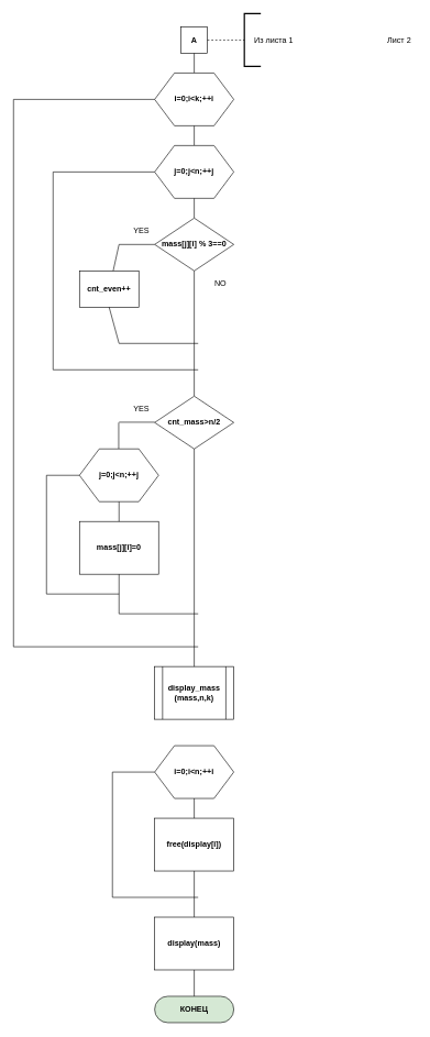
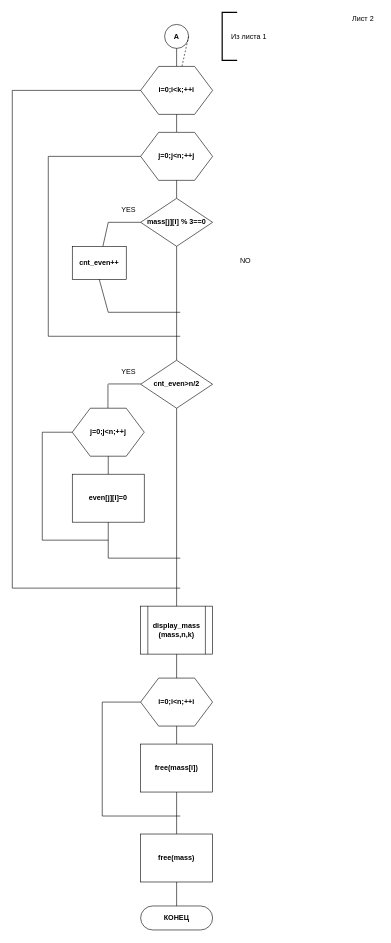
- <mxCell id="4" value="&lt;b&gt;A&lt;/b&gt;" style="whiteSpace=wrap;html=1;aspect=fixed;rounded=0;" vertex="1" parent="1"><mxGeometry x="274" y="40" width="40" height="40" as="geometry" /></mxCell>
+ <mxCell id="4" value="&lt;b&gt;A&lt;/b&gt;" style="ellipse;whiteSpace=wrap;html=1;aspect=fixed;" vertex="1" parent="1"><mxGeometry x="274" y="40" width="40" height="40" as="geometry" /></mxCell>
- <mxCell id="5" value="" style="endArrow=none;dashed=1;html=1;exitX=1;exitY=0.5;exitDx=0;exitDy=0;" edge="1" parent="1" source="4" target="6"><mxGeometry width="50" height="50" relative="1" as="geometry"><mxPoint x="396" y="-70" as="sourcePoint" /><mxPoint x="366" y="60" as="targetPoint" /></mxGeometry></mxCell>
+ <mxCell id="5" value="" style="endArrow=none;dashed=1;html=1;exitX=1;exitY=0.5;exitDx=0;exitDy=0;" edge="1" parent="1" source="4" target="9"><mxGeometry width="50" height="50" relative="1" as="geometry"><mxPoint x="396" y="-70" as="sourcePoint" /><mxPoint x="366" y="60" as="targetPoint" /></mxGeometry></mxCell>
- <mxCell id="7" value="Лист 2" style="text;html=1;strokeColor=none;fillColor=none;align=center;verticalAlign=middle;whiteSpace=wrap;rounded=0;" vertex="1" parent="1"><mxGeometry x="580" y="50" width="50" height="20" as="geometry" /></mxCell>
+ <mxCell id="7" value="Лист 2" style="text;html=1;strokeColor=none;fillColor=none;align=center;verticalAlign=middle;whiteSpace=wrap;rounded=0;" vertex="1" parent="1"><mxGeometry x="580" y="20" width="50" height="20" as="geometry" /></mxCell>
- <mxCell id="24" value="NO" style="text;html=1;strokeColor=none;fillColor=none;align=center;verticalAlign=middle;whiteSpace=wrap;rounded=0;" vertex="1" parent="1"><mxGeometry x="314" y="420" width="40" height="20" as="geometry" /></mxCell>
+ <mxCell id="24" value="NO" style="text;html=1;strokeColor=none;fillColor=none;align=center;verticalAlign=middle;whiteSpace=wrap;rounded=0;" vertex="1" parent="1"><mxGeometry x="389" y="425" width="40" height="20" as="geometry" /></mxCell>
- <mxCell id="25" value="&lt;b&gt;cnt_mass&amp;gt;n/2&lt;/b&gt;" style="rhombus;whiteSpace=wrap;html=1;" vertex="1" parent="1"><mxGeometry x="234" y="600" width="120" height="80" as="geometry" /></mxCell>
+ <mxCell id="25" value="&lt;b&gt;cnt_even&amp;gt;n/2&lt;/b&gt;" style="rhombus;whiteSpace=wrap;html=1;" vertex="1" parent="1"><mxGeometry x="234" y="600" width="120" height="80" as="geometry" /></mxCell>
- <mxCell id="32" value="&lt;b&gt;mass[j][i]=0&lt;/b&gt;" style="rounded=0;whiteSpace=wrap;html=1;" vertex="1" parent="1"><mxGeometry x="120" y="790" width="120" height="80" as="geometry" /></mxCell>
+ <mxCell id="32" value="&lt;b&gt;even[j][i]=0&lt;/b&gt;" style="rounded=0;whiteSpace=wrap;html=1;" vertex="1" parent="1"><mxGeometry x="120" y="790" width="120" height="80" as="geometry" /></mxCell>
+ <mxCell id="43" value="" style="endArrow=none;html=1;entryX=0.5;entryY=1;entryDx=0;entryDy=0;exitX=0.5;exitY=0;exitDx=0;exitDy=0;" edge="1" parent="1" source="42" target="41"><mxGeometry width="50" height="50" relative="1" as="geometry"><mxPoint x="210" y="1040" as="sourcePoint" /><mxPoint x="260" y="990" as="targetPoint" /></mxGeometry></mxCell>
- <mxCell id="44" value="&lt;b&gt;free(display[i])&lt;/b&gt;" style="rounded=0;whiteSpace=wrap;html=1;" vertex="1" parent="1"><mxGeometry x="234" y="1240" width="120" height="80" as="geometry" /></mxCell>
+ <mxCell id="44" value="&lt;b&gt;free(mass[i])&lt;/b&gt;" style="rounded=0;whiteSpace=wrap;html=1;" vertex="1" parent="1"><mxGeometry x="234" y="1240" width="120" height="80" as="geometry" /></mxCell>
- <mxCell id="50" value="&lt;b&gt;display(mass)&lt;/b&gt;" style="rounded=0;whiteSpace=wrap;html=1;" vertex="1" parent="1"><mxGeometry x="234" y="1390" width="120" height="80" as="geometry" /></mxCell>
+ <mxCell id="50" value="&lt;b&gt;free(mass)&lt;/b&gt;" style="rounded=0;whiteSpace=wrap;html=1;" vertex="1" parent="1"><mxGeometry x="234" y="1390" width="120" height="80" as="geometry" /></mxCell>
- <mxCell id="2" value="&lt;b&gt;КОНЕЦ&lt;/b&gt;" style="rounded=1;whiteSpace=wrap;html=1;arcSize=50;fillColor=#d5e8d4;" vertex="1" parent="1"><mxGeometry x="234" y="1510" width="120" height="40" as="geometry" /></mxCell>
+ <mxCell id="2" value="&lt;b&gt;КОНЕЦ&lt;/b&gt;" style="rounded=1;whiteSpace=wrap;html=1;arcSize=50;" vertex="1" parent="1"><mxGeometry x="234" y="1510" width="120" height="40" as="geometry" /></mxCell>
